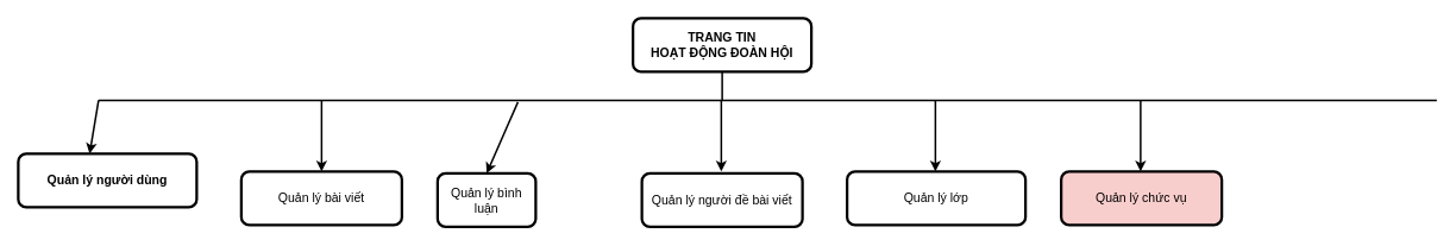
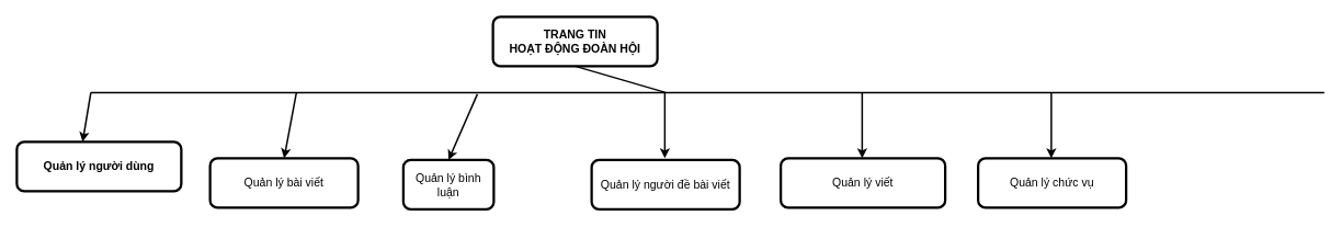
- <mxCell id="2" value="TRANG TIN &lt;br&gt;HOẠT ĐỘNG ĐOÀN HỘI" style="rounded=1;whiteSpace=wrap;html=1;strokeWidth=3;fontStyle=1;fontSize=14;" vertex="1" parent="1"><mxGeometry x="709" y="20" width="200" height="60" as="geometry" /></mxCell>
+ <mxCell id="2" value="TRANG TIN &lt;br&gt;HOẠT ĐỘNG ĐOÀN HỘI" style="rounded=1;whiteSpace=wrap;html=1;strokeWidth=3;fontStyle=1;fontSize=14;" vertex="1" parent="1"><mxGeometry x="599" y="20" width="200" height="60" as="geometry" /></mxCell>
- <mxCell id="7" value="Quản lý bài viết" style="rounded=1;whiteSpace=wrap;html=1;strokeWidth=3;fontSize=14;" vertex="1" parent="1"><mxGeometry x="270" y="192" width="180" height="60" as="geometry" /></mxCell>
+ <mxCell id="7" value="Quản lý bài viết" style="rounded=1;whiteSpace=wrap;html=1;strokeWidth=3;fontSize=14;" vertex="1" parent="1"><mxGeometry x="255" y="192" width="180" height="60" as="geometry" /></mxCell>
- <mxCell id="11" value="Quản lý lớp" style="rounded=1;whiteSpace=wrap;html=1;strokeWidth=3;fontSize=14;" vertex="1" parent="1"><mxGeometry x="949" y="192" width="200" height="60" as="geometry" /></mxCell>
+ <mxCell id="11" value="Quản lý viết" style="rounded=1;whiteSpace=wrap;html=1;strokeWidth=3;fontSize=14;" vertex="1" parent="1"><mxGeometry x="949" y="192" width="200" height="60" as="geometry" /></mxCell>
- <mxCell id="13" value="Quản lý chức vụ" style="rounded=1;whiteSpace=wrap;html=1;strokeWidth=3;fontSize=14;fillColor=#f8cecc;" vertex="1" parent="1"><mxGeometry x="1189" y="192" width="180" height="60" as="geometry" /></mxCell>
+ <mxCell id="13" value="Quản lý chức vụ" style="rounded=1;whiteSpace=wrap;html=1;strokeWidth=3;fontSize=14;" vertex="1" parent="1"><mxGeometry x="1189" y="192" width="180" height="60" as="geometry" /></mxCell>
